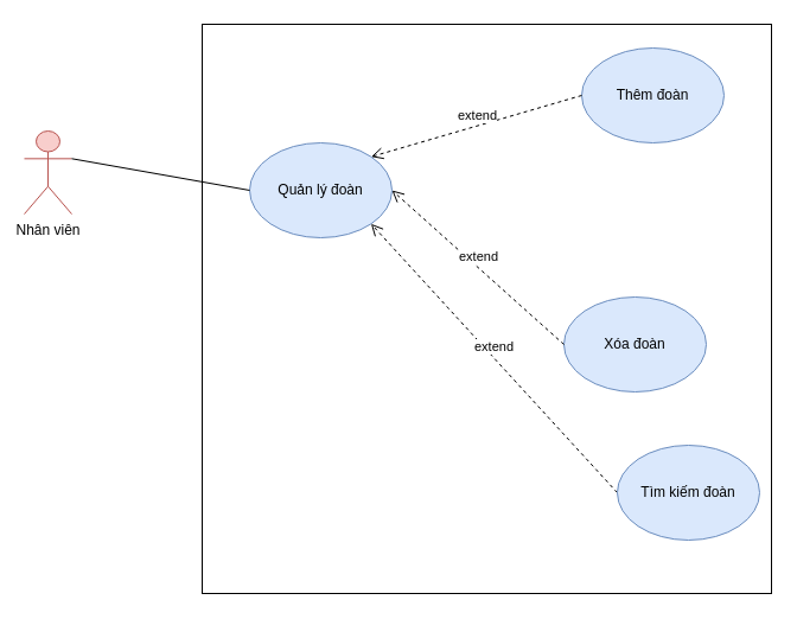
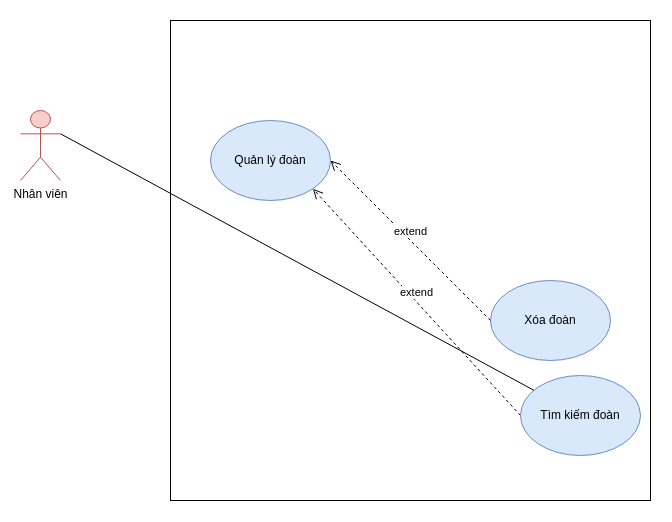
- <mxCell id="5" value="Thêm đoàn" style="ellipse;whiteSpace=wrap;html=1;fillColor=#dae8fc;strokeColor=#6c8ebf;" parent="1" vertex="1"><mxGeometry x="490" y="40" width="120" height="80" as="geometry" /></mxCell>
- <mxCell id="10" value="extend" style="html=1;verticalAlign=bottom;endArrow=open;dashed=1;endSize=8;exitX=0;exitY=0.5;exitDx=0;exitDy=0;entryX=1;entryY=0;entryDx=0;entryDy=0;" parent="1" source="5" target="4" edge="1"><mxGeometry relative="1" as="geometry"><mxPoint x="410" y="170" as="sourcePoint" /><mxPoint x="330" y="170" as="targetPoint" /></mxGeometry></mxCell>
- <mxCell id="11" value="" style="endArrow=none;html=1;entryX=0;entryY=0.5;entryDx=0;entryDy=0;exitX=1;exitY=0.333;exitDx=0;exitDy=0;exitPerimeter=0;" parent="1" source="3" target="4" edge="1"><mxGeometry width="50" height="50" relative="1" as="geometry"><mxPoint x="130" y="210" as="sourcePoint" /><mxPoint x="180" y="160" as="targetPoint" /></mxGeometry></mxCell>
+ <mxCell id="11" value="" style="endArrow=none;html=1;exitX=1;exitY=0.333;exitDx=0;exitDy=0;exitPerimeter=0;" parent="1" source="3" target="8" edge="1"><mxGeometry width="50" height="50" relative="1" as="geometry"><mxPoint x="130" y="210" as="sourcePoint" /><mxPoint x="180" y="160" as="targetPoint" /></mxGeometry></mxCell>
- <mxCell id="7" value="Xóa đoàn" style="ellipse;whiteSpace=wrap;html=1;fillColor=#dae8fc;strokeColor=#6c8ebf;" parent="1" vertex="1"><mxGeometry x="475" y="250" width="120" height="80" as="geometry" /></mxCell>
+ <mxCell id="7" value="Xóa đoàn" style="ellipse;whiteSpace=wrap;html=1;fillColor=#dae8fc;strokeColor=#6c8ebf;" parent="1" vertex="1"><mxGeometry x="490" y="280" width="120" height="80" as="geometry" /></mxCell>
